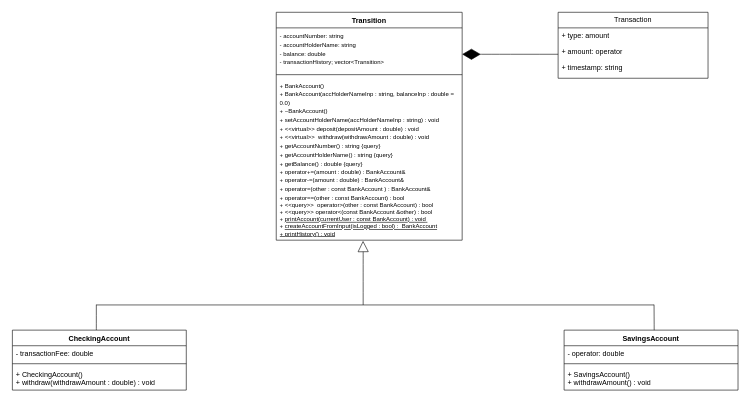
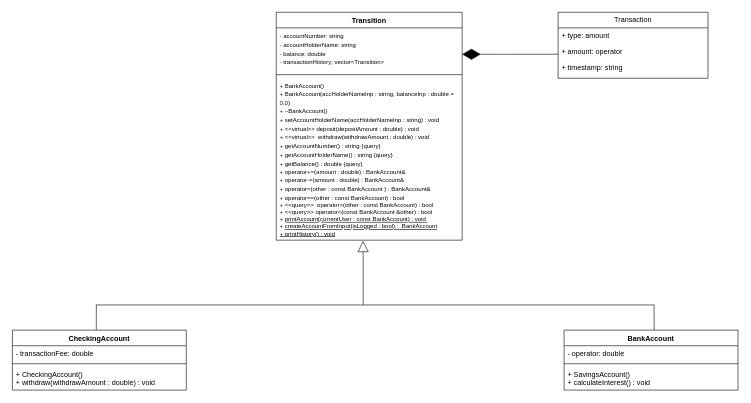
- <mxCell id="14" value="SavingsAccount" style="swimlane;fontStyle=1;align=center;verticalAlign=top;childLayout=stackLayout;horizontal=1;startSize=26;horizontalStack=0;resizeParent=1;resizeParentMax=0;resizeLast=0;collapsible=1;marginBottom=0;whiteSpace=wrap;html=1;" vertex="1" parent="1"><mxGeometry x="940" y="550" width="290" height="100" as="geometry" /></mxCell>
+ <mxCell id="14" value="BankAccount" style="swimlane;fontStyle=1;align=center;verticalAlign=top;childLayout=stackLayout;horizontal=1;startSize=26;horizontalStack=0;resizeParent=1;resizeParentMax=0;resizeLast=0;collapsible=1;marginBottom=0;whiteSpace=wrap;html=1;" vertex="1" parent="1"><mxGeometry x="940" y="550" width="290" height="100" as="geometry" /></mxCell>
- <mxCell id="17" value="+ SavingsAccount()&lt;div&gt;+&amp;nbsp;withdrawAmount() : void&lt;/div&gt;" style="text;strokeColor=none;fillColor=none;align=left;verticalAlign=top;spacingLeft=4;spacingRight=4;overflow=hidden;rotatable=0;points=[[0,0.5],[1,0.5]];portConstraint=eastwest;whiteSpace=wrap;html=1;" vertex="1" parent="14"><mxGeometry y="60" width="290" height="40" as="geometry" /></mxCell>
+ <mxCell id="17" value="+ SavingsAccount()&lt;div&gt;+&amp;nbsp;calculateInterest() : void&lt;/div&gt;" style="text;strokeColor=none;fillColor=none;align=left;verticalAlign=top;spacingLeft=4;spacingRight=4;overflow=hidden;rotatable=0;points=[[0,0.5],[1,0.5]];portConstraint=eastwest;whiteSpace=wrap;html=1;" vertex="1" parent="14"><mxGeometry y="60" width="290" height="40" as="geometry" /></mxCell>
